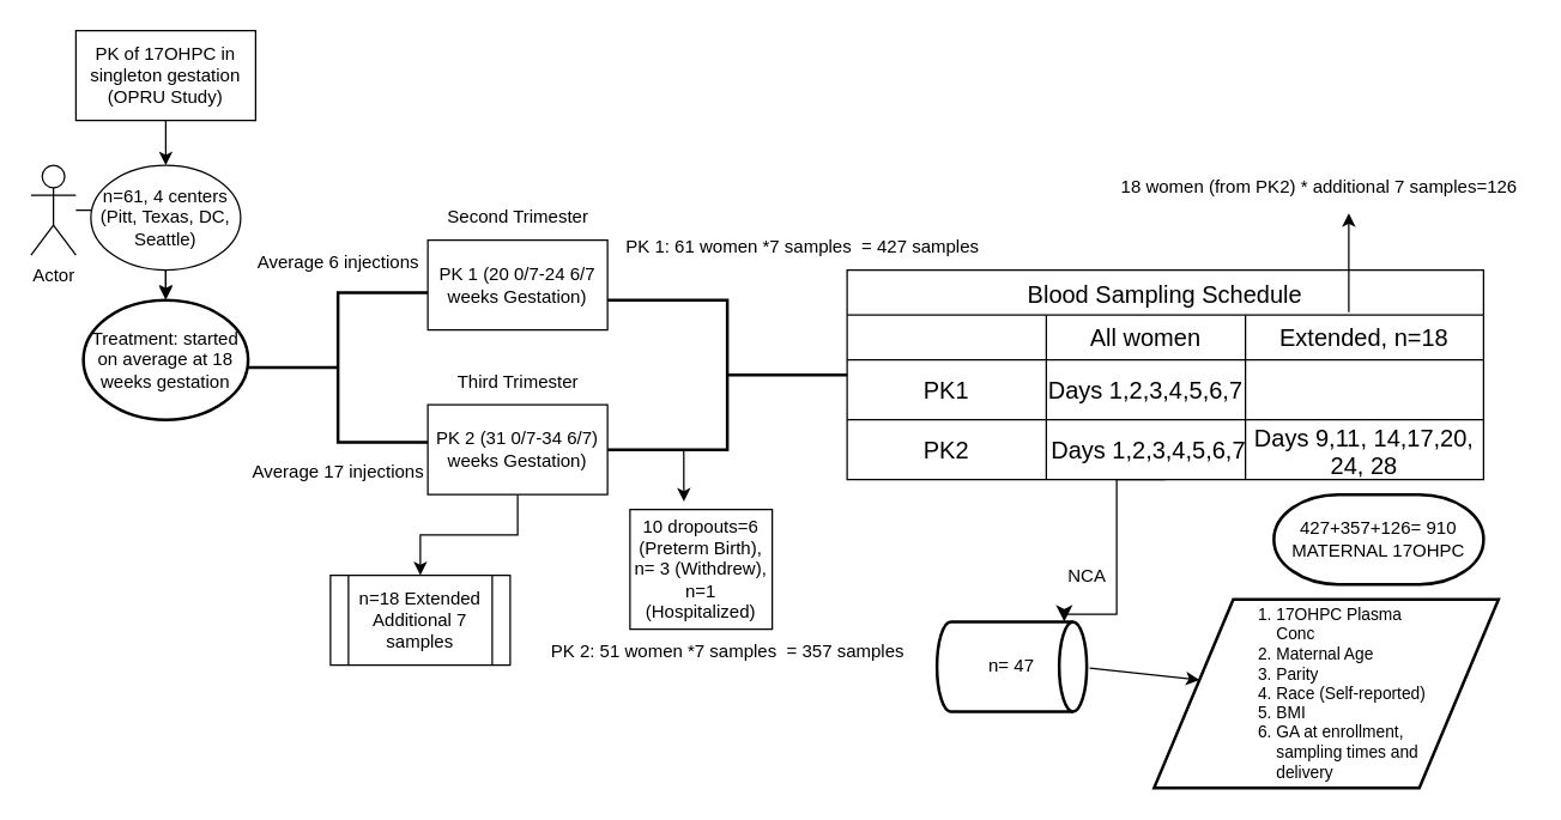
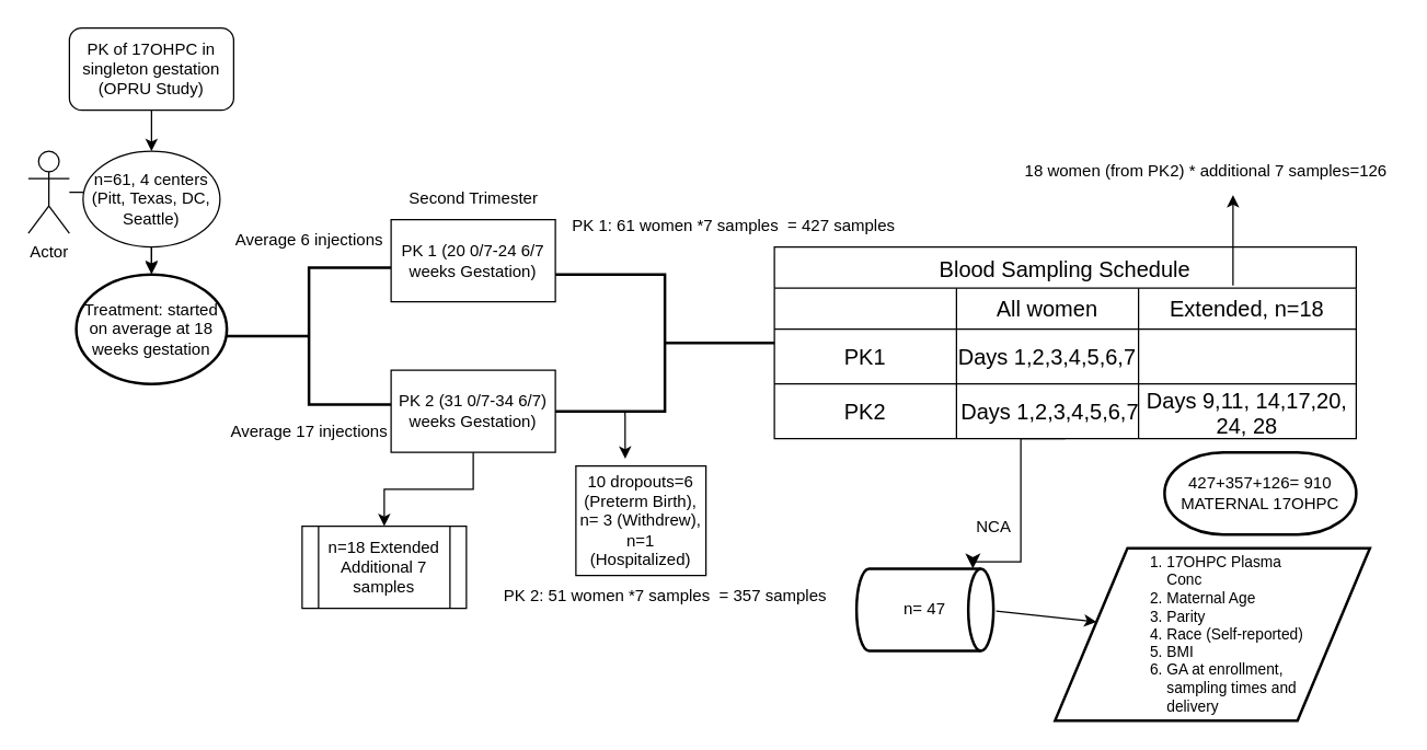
- <mxCell id="2" value="PK of 17OHPC in singleton gestation (OPRU Study)" style="whiteSpace=wrap;html=1;rounded=0;" parent="1" vertex="1"><mxGeometry x="50" y="20" width="120" height="60" as="geometry" /></mxCell>
+ <mxCell id="2" value="PK of 17OHPC in singleton gestation (OPRU Study)" style="rounded=1;whiteSpace=wrap;html=1;" parent="1" vertex="1"><mxGeometry x="50" y="20" width="120" height="60" as="geometry" /></mxCell>
- <mxCell id="12" value="Third Trimester" style="text;html=1;align=center;verticalAlign=middle;resizable=0;points=[];autosize=1;strokeColor=none;fillColor=none;" parent="1" vertex="1"><mxGeometry x="295" y="240" width="100" height="30" as="geometry" /></mxCell>
